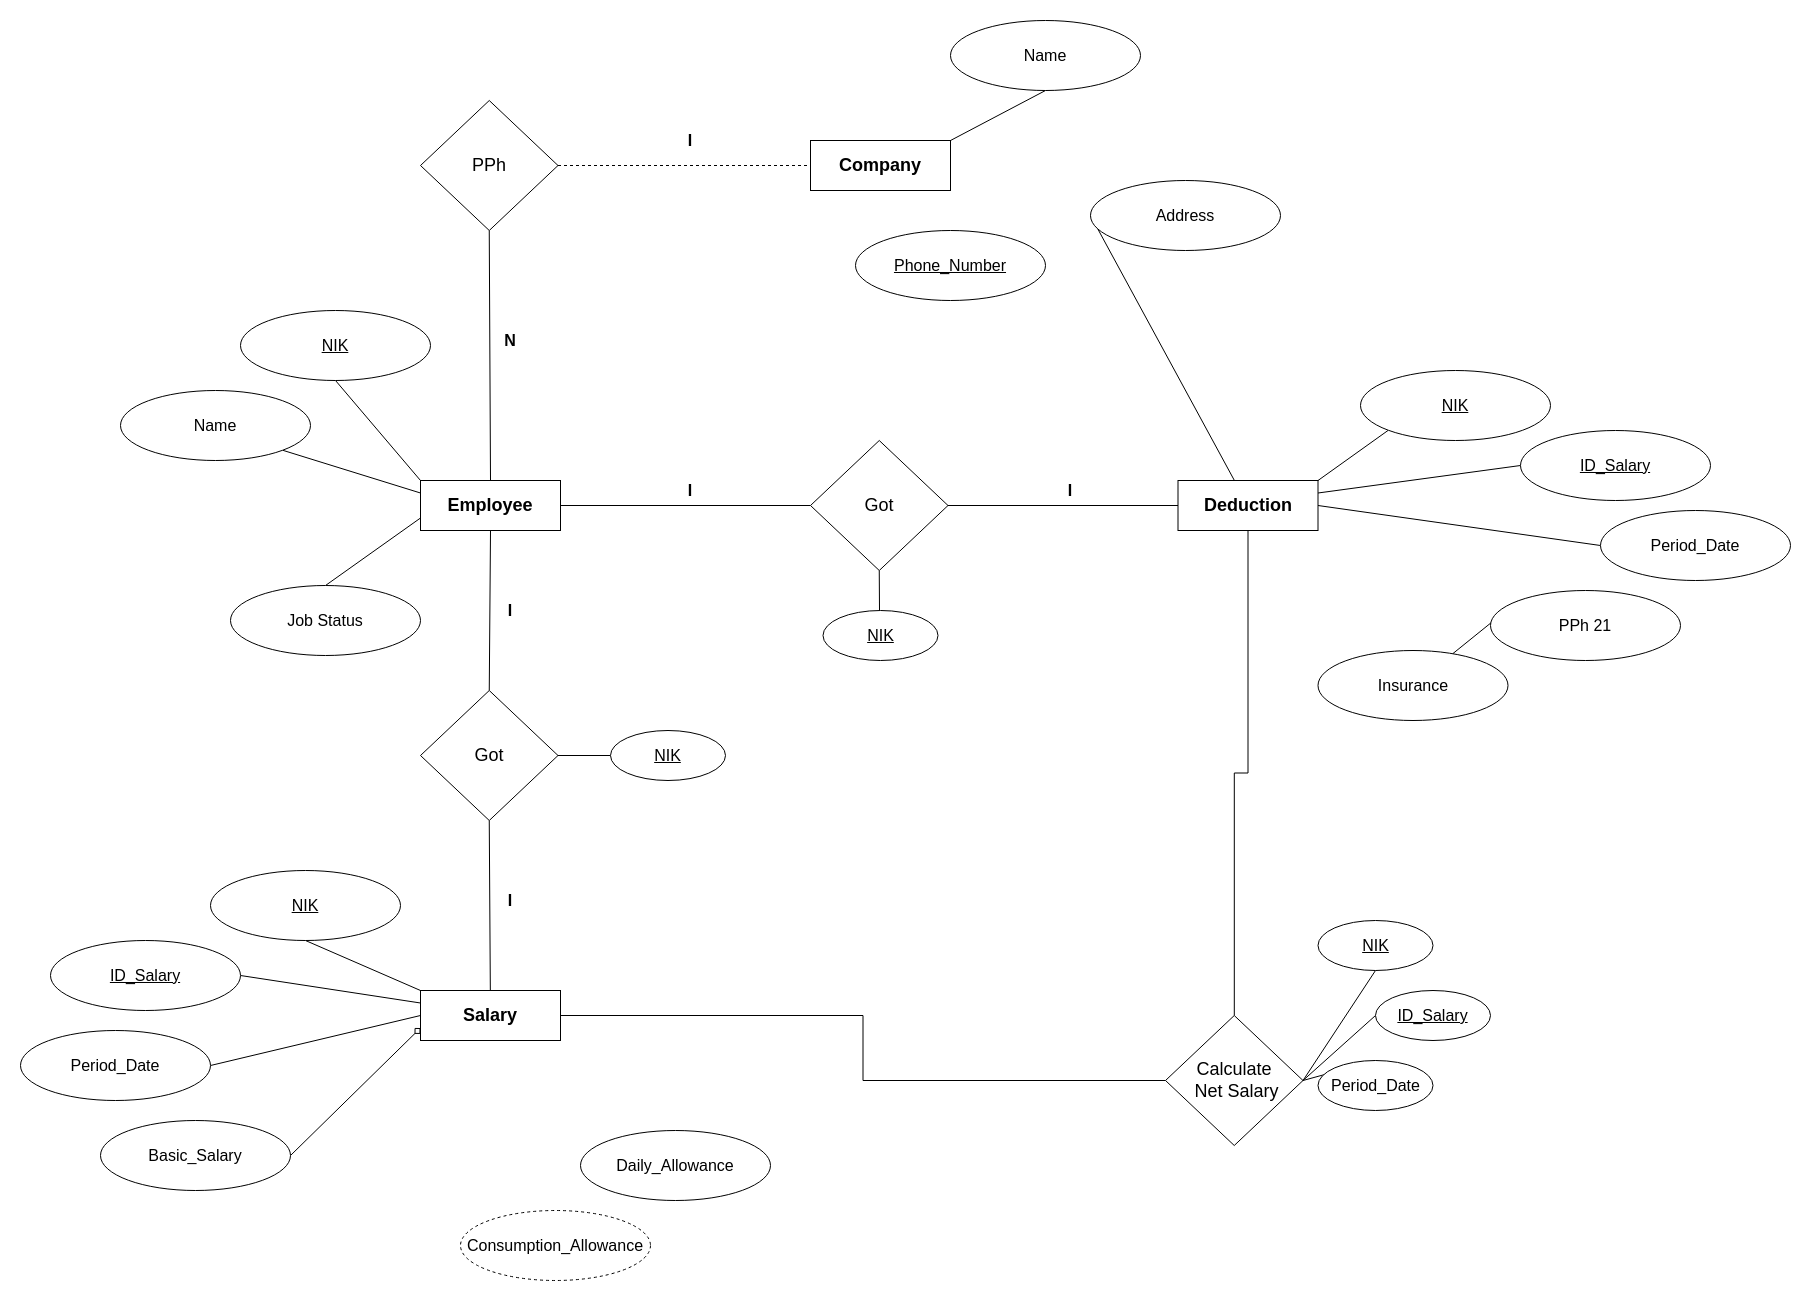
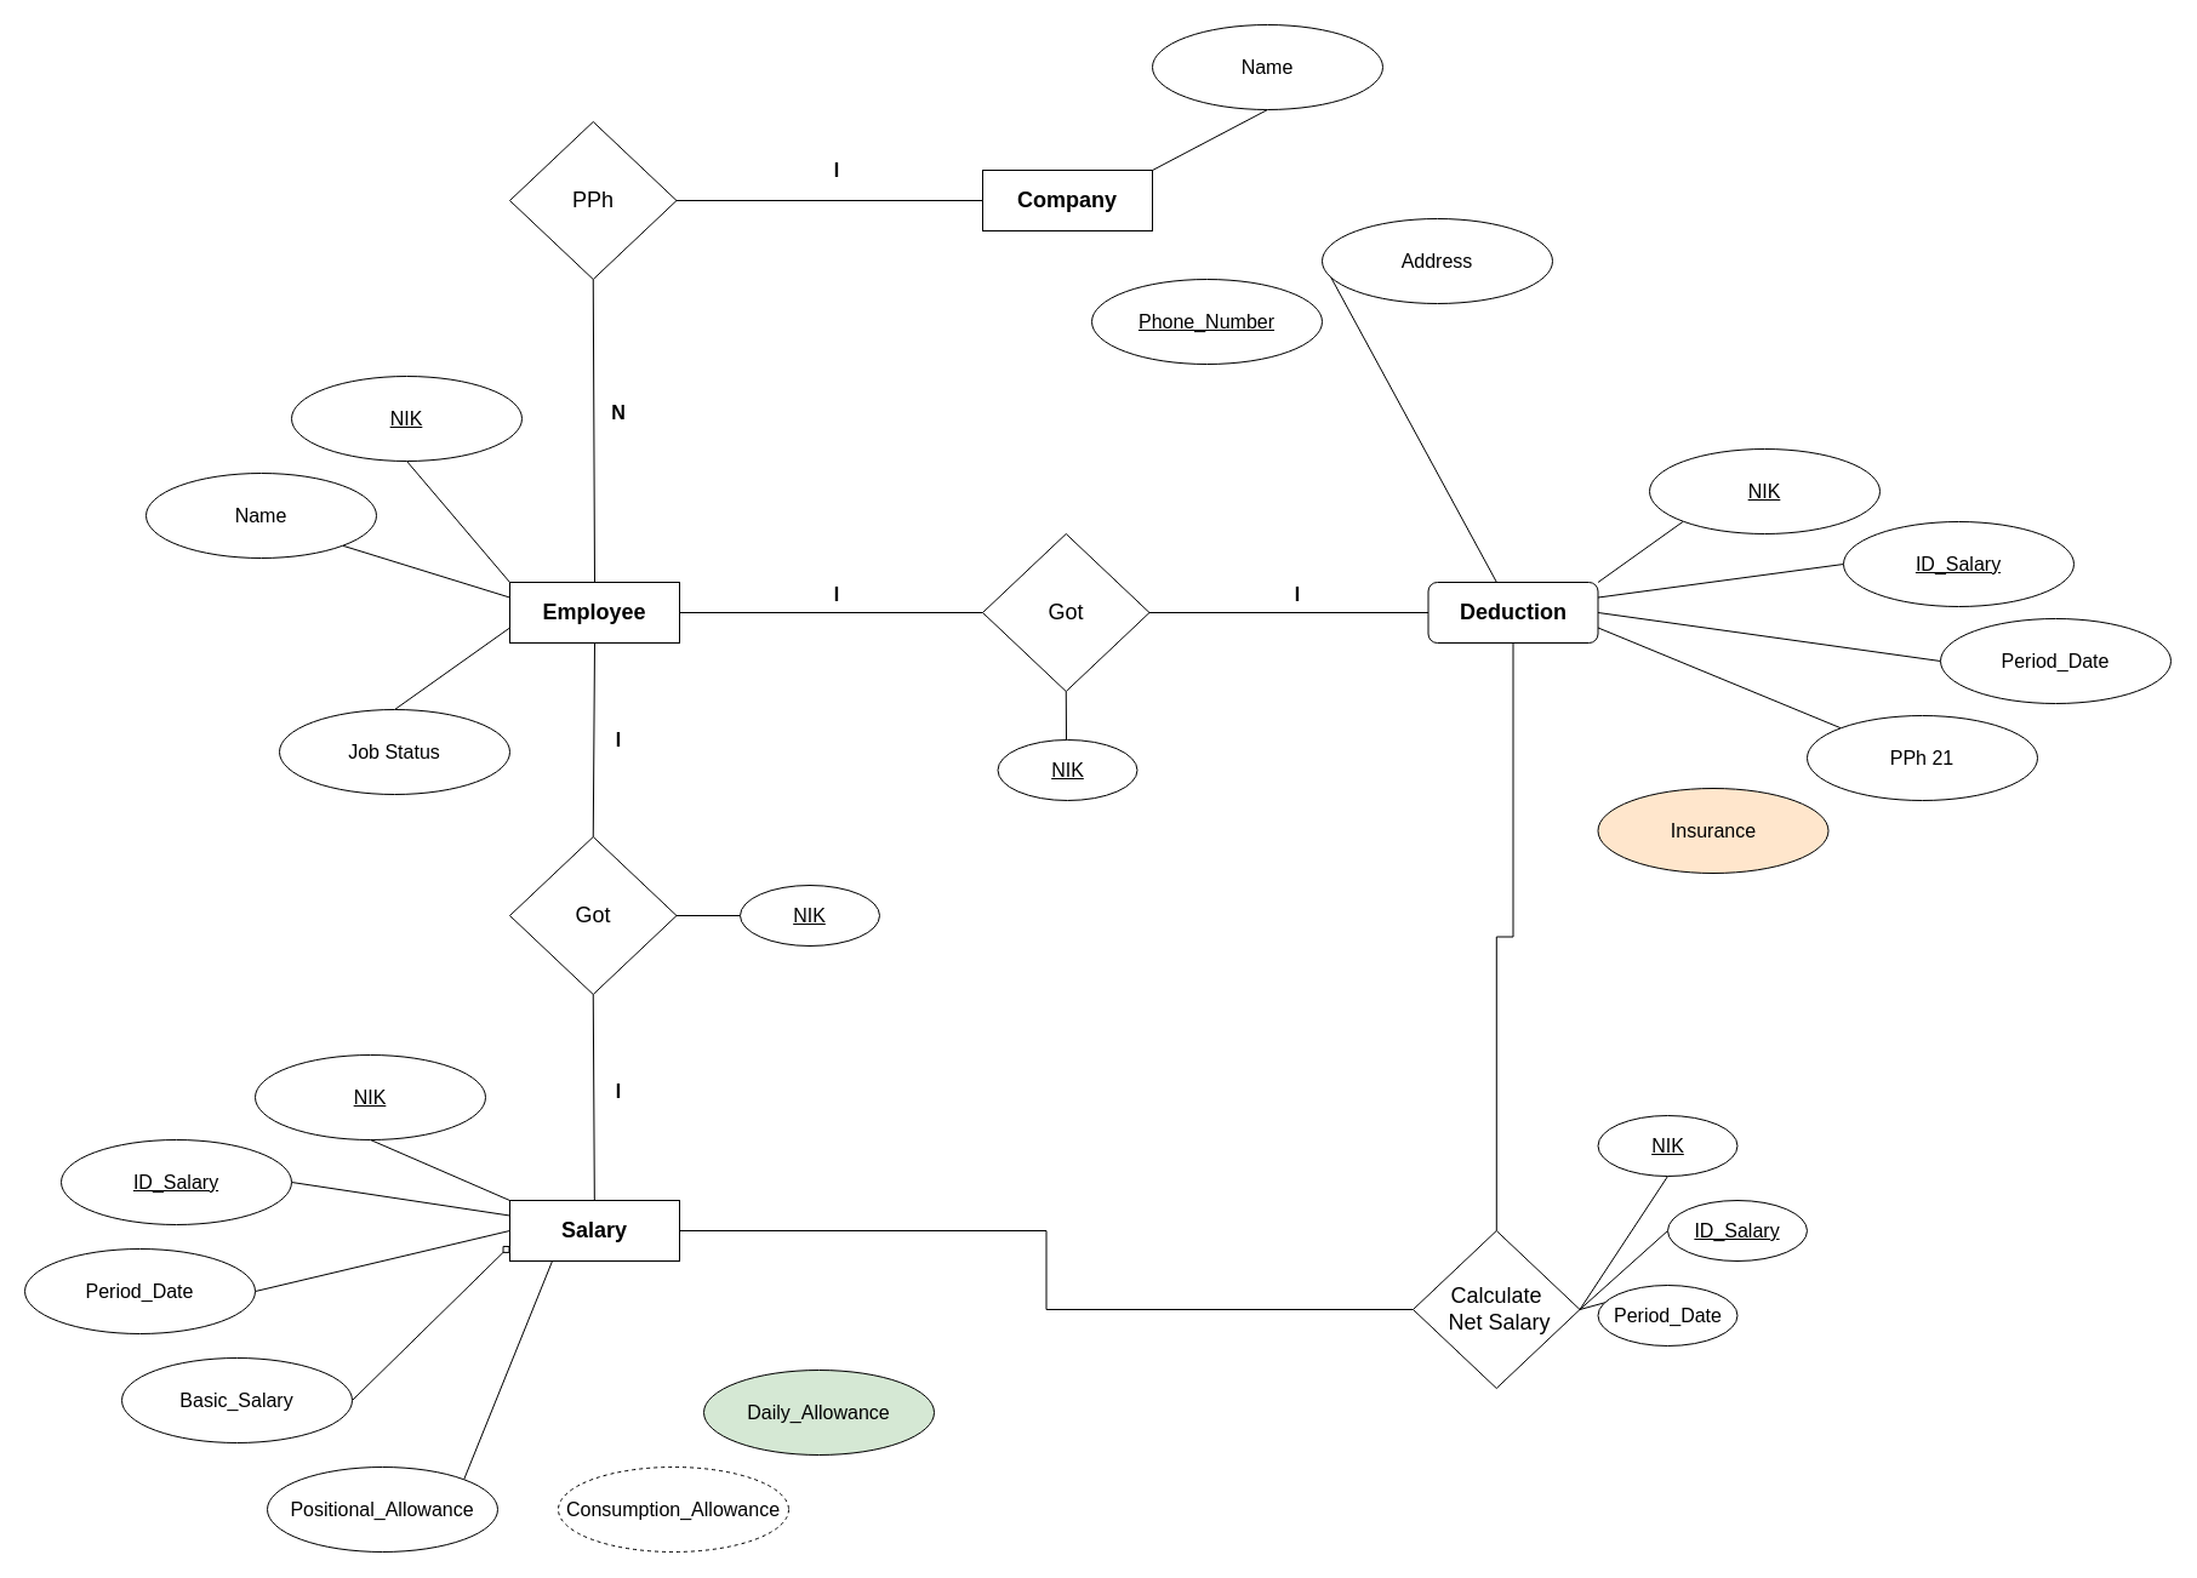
- <mxCell id="15" style="edgeStyle=none;rounded=0;orthogonalLoop=1;jettySize=auto;html=1;exitX=1;exitY=0.5;exitDx=0;exitDy=0;startArrow=none;startFill=0;endArrow=none;endFill=0;strokeColor=#000000;strokeWidth=1;dashed=1;" edge="1" parent="1" source="16" target="2"><mxGeometry relative="1" as="geometry" /></mxCell>
+ <mxCell id="15" style="edgeStyle=none;rounded=0;orthogonalLoop=1;jettySize=auto;html=1;exitX=1;exitY=0.5;exitDx=0;exitDy=0;startArrow=none;startFill=0;endArrow=none;endFill=0;strokeColor=#000000;strokeWidth=1;" edge="1" parent="1" source="16" target="2"><mxGeometry relative="1" as="geometry" /></mxCell>
- <mxCell id="31" value="&lt;span style=&quot;font-size: 16px&quot;&gt;&lt;u&gt;Phone_Number&lt;/u&gt;&lt;/span&gt;" style="ellipse;whiteSpace=wrap;html=1;" vertex="1" parent="1"><mxGeometry x="855" y="230" width="190" height="70" as="geometry" /></mxCell>
+ <mxCell id="31" value="&lt;span style=&quot;font-size: 16px&quot;&gt;&lt;u&gt;Phone_Number&lt;/u&gt;&lt;/span&gt;" style="ellipse;whiteSpace=wrap;html=1;" vertex="1" parent="1"><mxGeometry x="900" y="230" width="190" height="70" as="geometry" /></mxCell>
- <mxCell id="9" value="&lt;font style=&quot;font-size: 18px&quot;&gt;&lt;b&gt;Deduction&lt;/b&gt;&lt;/font&gt;" style="rounded=0;whiteSpace=wrap;html=1;" vertex="1" parent="1"><mxGeometry x="1177.5" y="480" width="140" height="50" as="geometry" /></mxCell>
+ <mxCell id="9" value="&lt;font style=&quot;font-size: 18px&quot;&gt;&lt;b&gt;Deduction&lt;/b&gt;&lt;/font&gt;" style="whiteSpace=wrap;html=1;rounded=1;" vertex="1" parent="1"><mxGeometry x="1177.5" y="480" width="140" height="50" as="geometry" /></mxCell>
- <mxCell id="32" style="edgeStyle=none;rounded=0;orthogonalLoop=1;jettySize=auto;html=1;exitX=0;exitY=0;exitDx=0;exitDy=0;startArrow=none;startFill=0;endArrow=none;endFill=0;strokeColor=#000000;strokeWidth=1;" edge="1" parent="1" source="33" target="40"><mxGeometry relative="1" as="geometry"><mxPoint x="1320" y="510" as="targetPoint" /></mxGeometry></mxCell>
+ <mxCell id="32" style="edgeStyle=none;rounded=0;orthogonalLoop=1;jettySize=auto;html=1;exitX=0;exitY=0;exitDx=0;exitDy=0;startArrow=none;startFill=0;endArrow=none;endFill=0;strokeColor=#000000;strokeWidth=1;entryX=1;entryY=0.75;entryDx=0;entryDy=0;" edge="1" parent="1" source="33" target="9"><mxGeometry relative="1" as="geometry"><mxPoint x="1320" y="510" as="targetPoint" /></mxGeometry></mxCell>
- <mxCell id="40" value="&lt;font style=&quot;font-size: 16px&quot;&gt;Insurance&lt;/font&gt;" style="ellipse;whiteSpace=wrap;html=1;" vertex="1" parent="1"><mxGeometry x="1317.5" y="650" width="190" height="70" as="geometry" /></mxCell>
+ <mxCell id="40" value="&lt;font style=&quot;font-size: 16px&quot;&gt;Insurance&lt;/font&gt;" style="ellipse;whiteSpace=wrap;html=1;fillColor=#ffe6cc;" vertex="1" parent="1"><mxGeometry x="1317.5" y="650" width="190" height="70" as="geometry" /></mxCell>
+ <mxCell id="47" style="edgeStyle=none;rounded=0;orthogonalLoop=1;jettySize=auto;html=1;exitX=1;exitY=0;exitDx=0;exitDy=0;entryX=0.25;entryY=1;entryDx=0;entryDy=0;startArrow=none;startFill=0;endArrow=none;endFill=0;strokeColor=#000000;strokeWidth=1;" edge="1" parent="1" source="48" target="7"><mxGeometry relative="1" as="geometry" /></mxCell>
- <mxCell id="44" value="&lt;font style=&quot;font-size: 16px&quot;&gt;Daily_Allowance&lt;/font&gt;" style="ellipse;whiteSpace=wrap;html=1;" vertex="1" parent="1"><mxGeometry x="580" y="1130" width="190" height="70" as="geometry" /></mxCell>
+ <mxCell id="44" value="&lt;font style=&quot;font-size: 16px&quot;&gt;Daily_Allowance&lt;/font&gt;" style="ellipse;whiteSpace=wrap;html=1;fillColor=#d5e8d4;" vertex="1" parent="1"><mxGeometry x="580" y="1130" width="190" height="70" as="geometry" /></mxCell>
+ <mxCell id="48" value="&lt;font style=&quot;font-size: 16px&quot;&gt;Positional_Allowance&lt;/font&gt;" style="ellipse;whiteSpace=wrap;html=1;" vertex="1" parent="1"><mxGeometry x="220" y="1210" width="190" height="70" as="geometry" /></mxCell>
